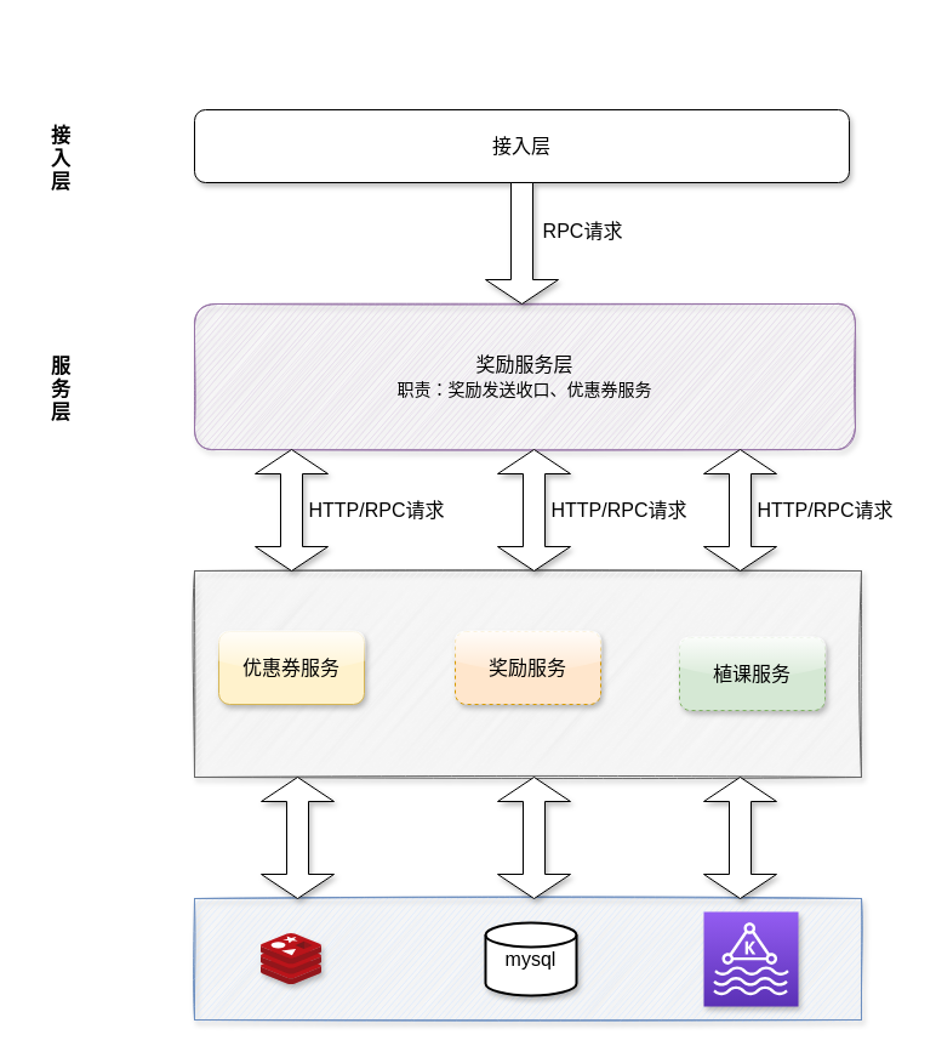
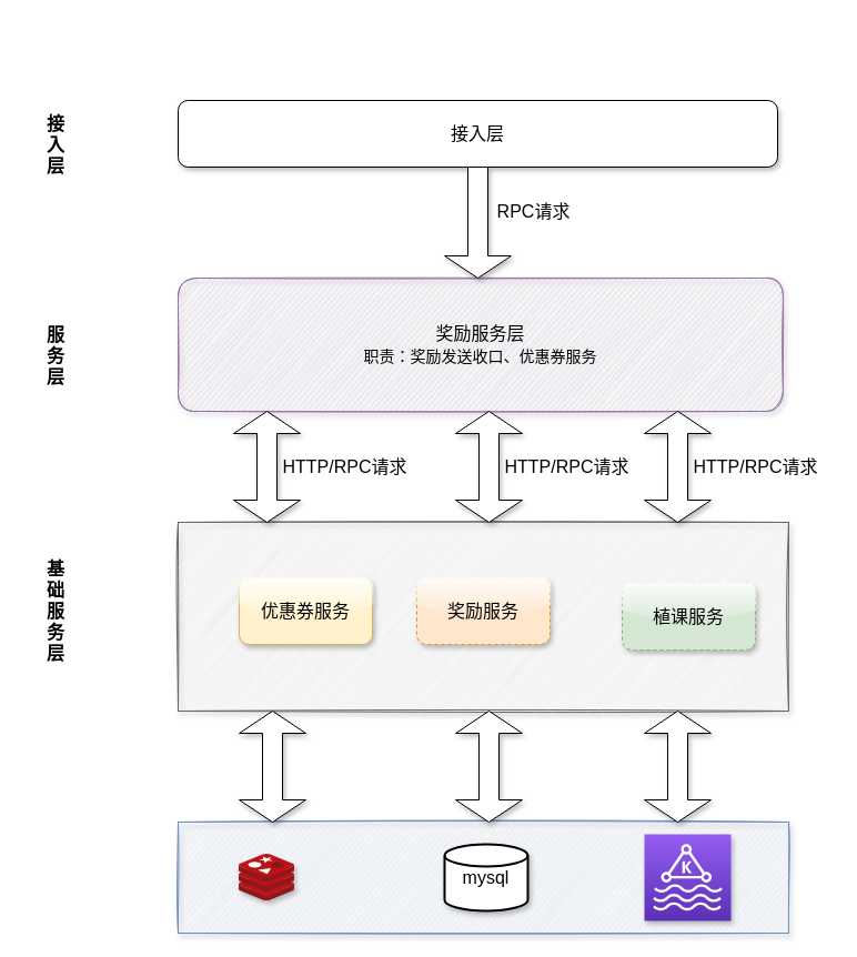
+ <mxCell id="6" value="基&lt;br&gt;础&lt;br&gt;服&lt;br&gt;务&lt;br&gt;层" style="text;html=1;strokeColor=none;fillColor=none;align=center;verticalAlign=middle;whiteSpace=wrap;rounded=0;shadow=1;glass=0;sketch=0;fontSize=16;fontStyle=1" vertex="1" parent="1"><mxGeometry x="25" y="490" width="50" height="120" as="geometry" /></mxCell>
- <mxCell id="12" value="优惠券服务" style="rounded=1;whiteSpace=wrap;html=1;shadow=1;glass=1;sketch=0;fontSize=16;fillColor=#fff2cc;strokeColor=#d6b656;" vertex="1" parent="1"><mxGeometry x="180" y="520" width="120" height="60" as="geometry" /></mxCell>
+ <mxCell id="12" value="优惠券服务" style="rounded=1;whiteSpace=wrap;html=1;shadow=1;glass=1;sketch=0;fontSize=16;fillColor=#fff2cc;strokeColor=#d6b656;" vertex="1" parent="1"><mxGeometry x="215" y="520" width="120" height="60" as="geometry" /></mxCell>
